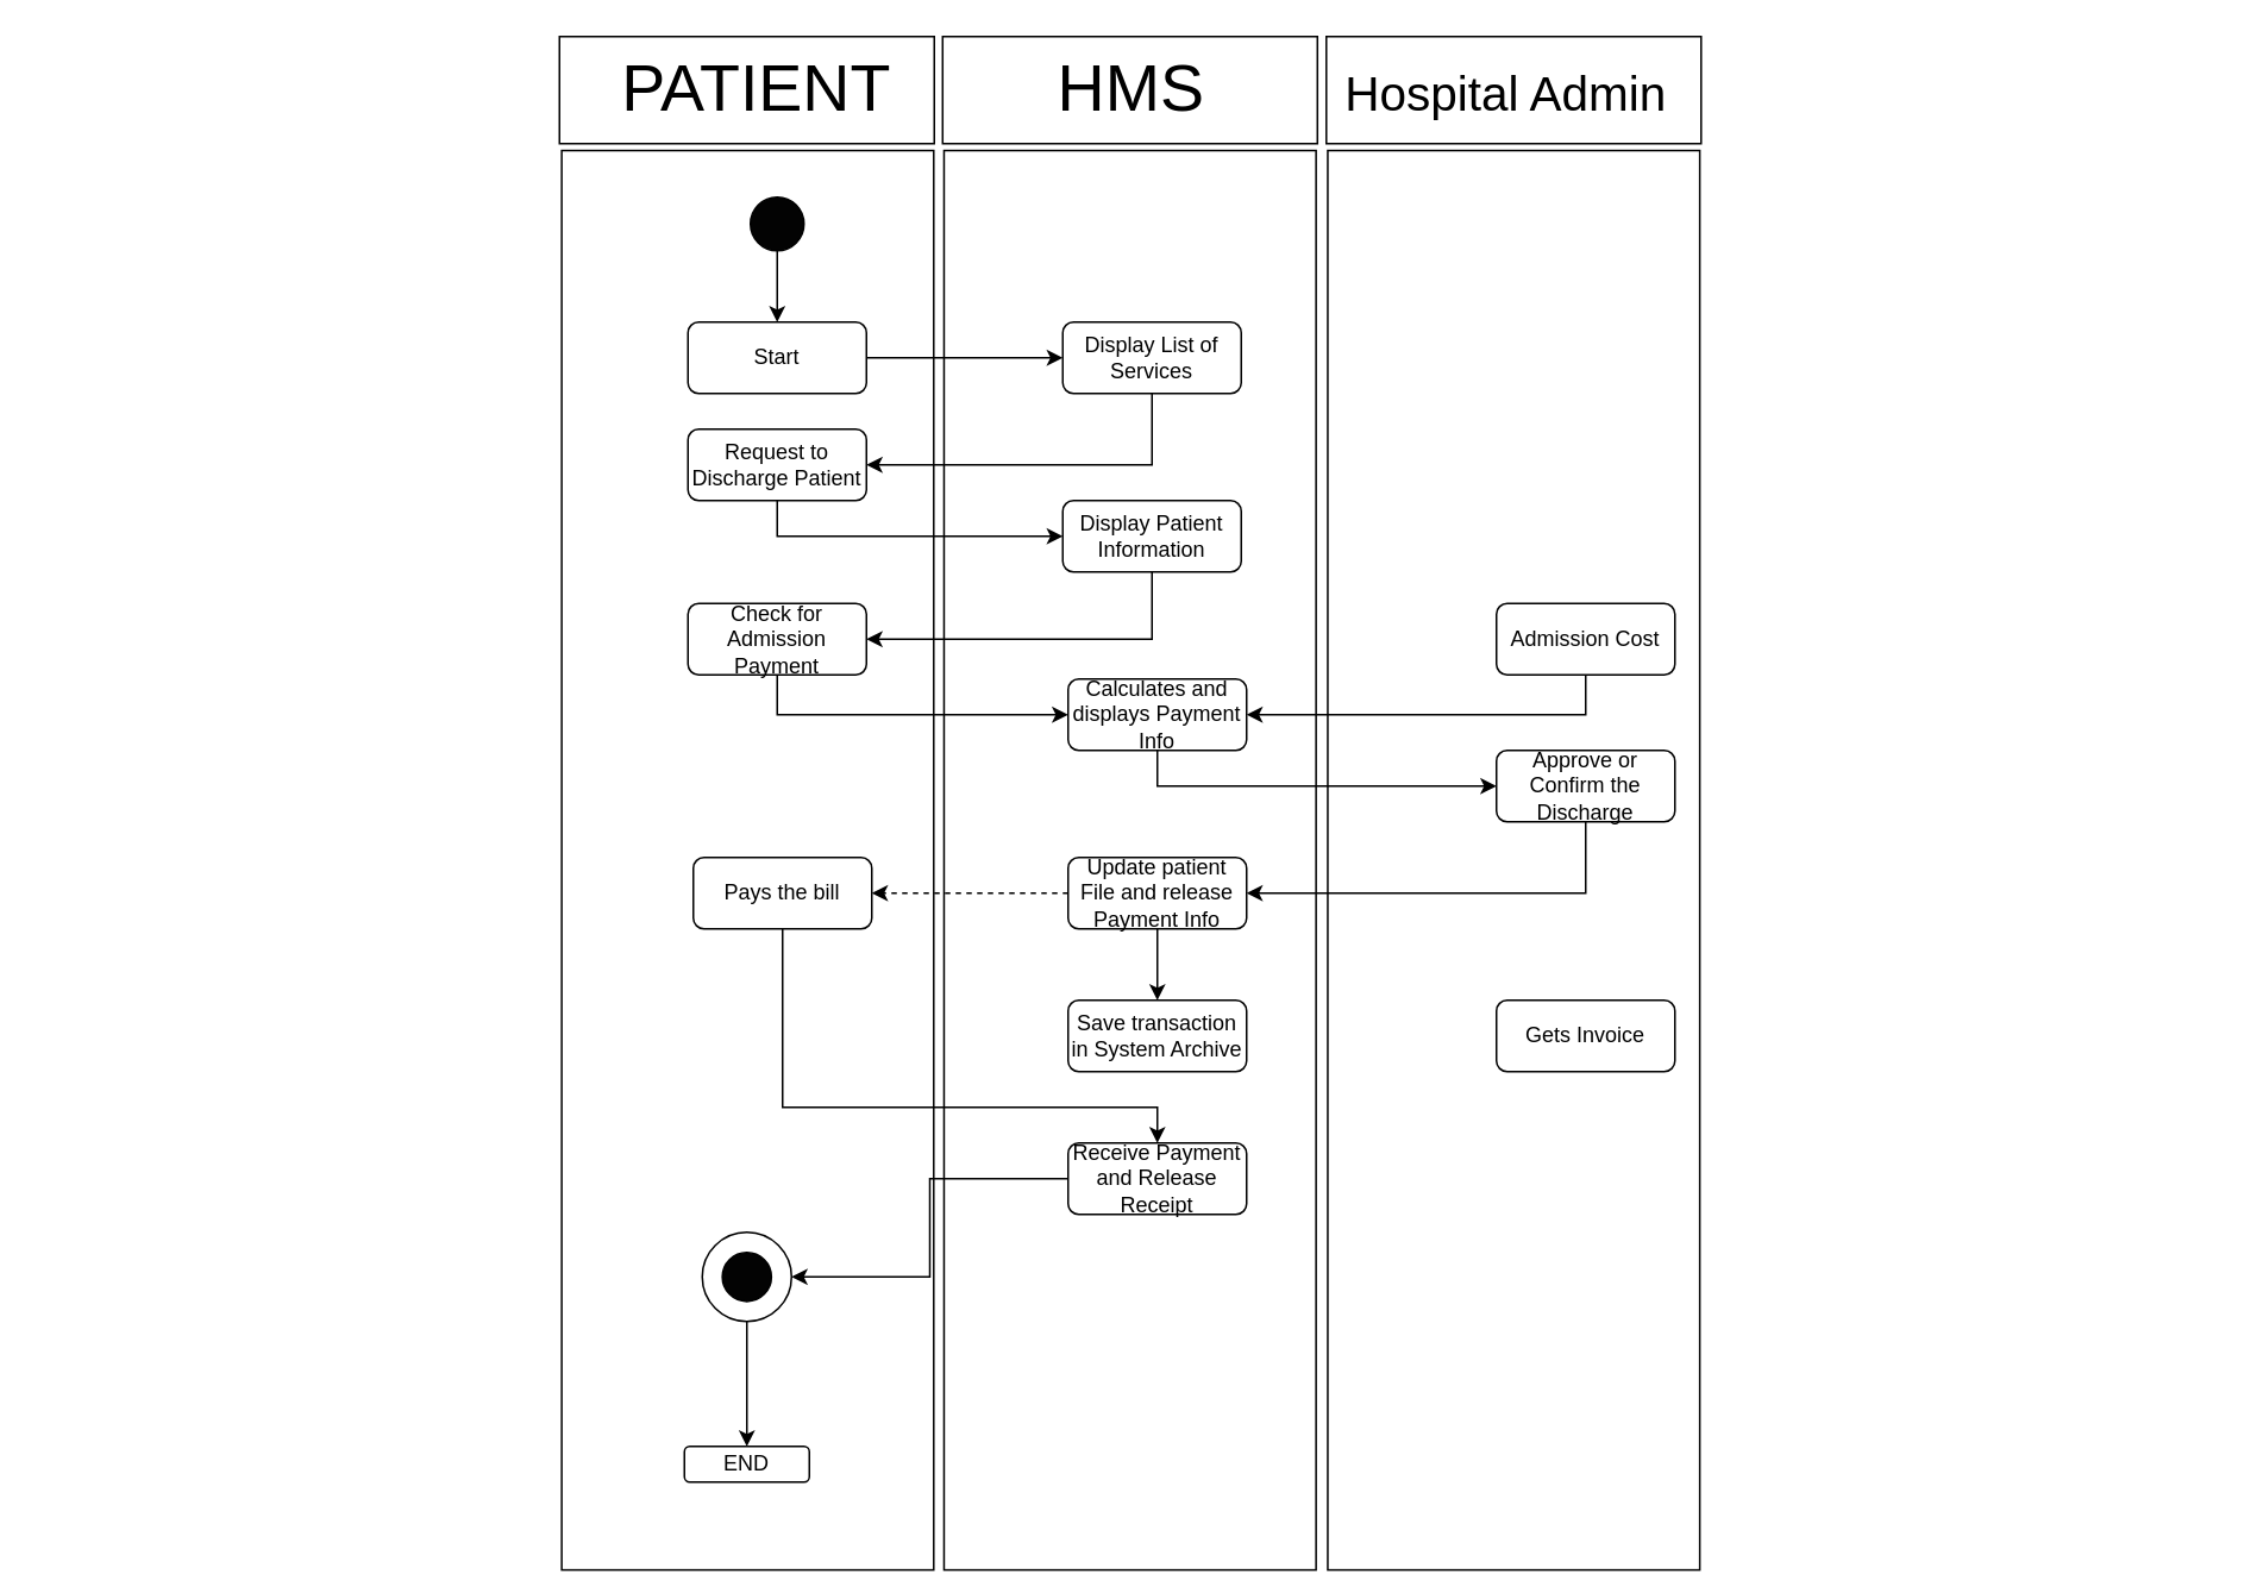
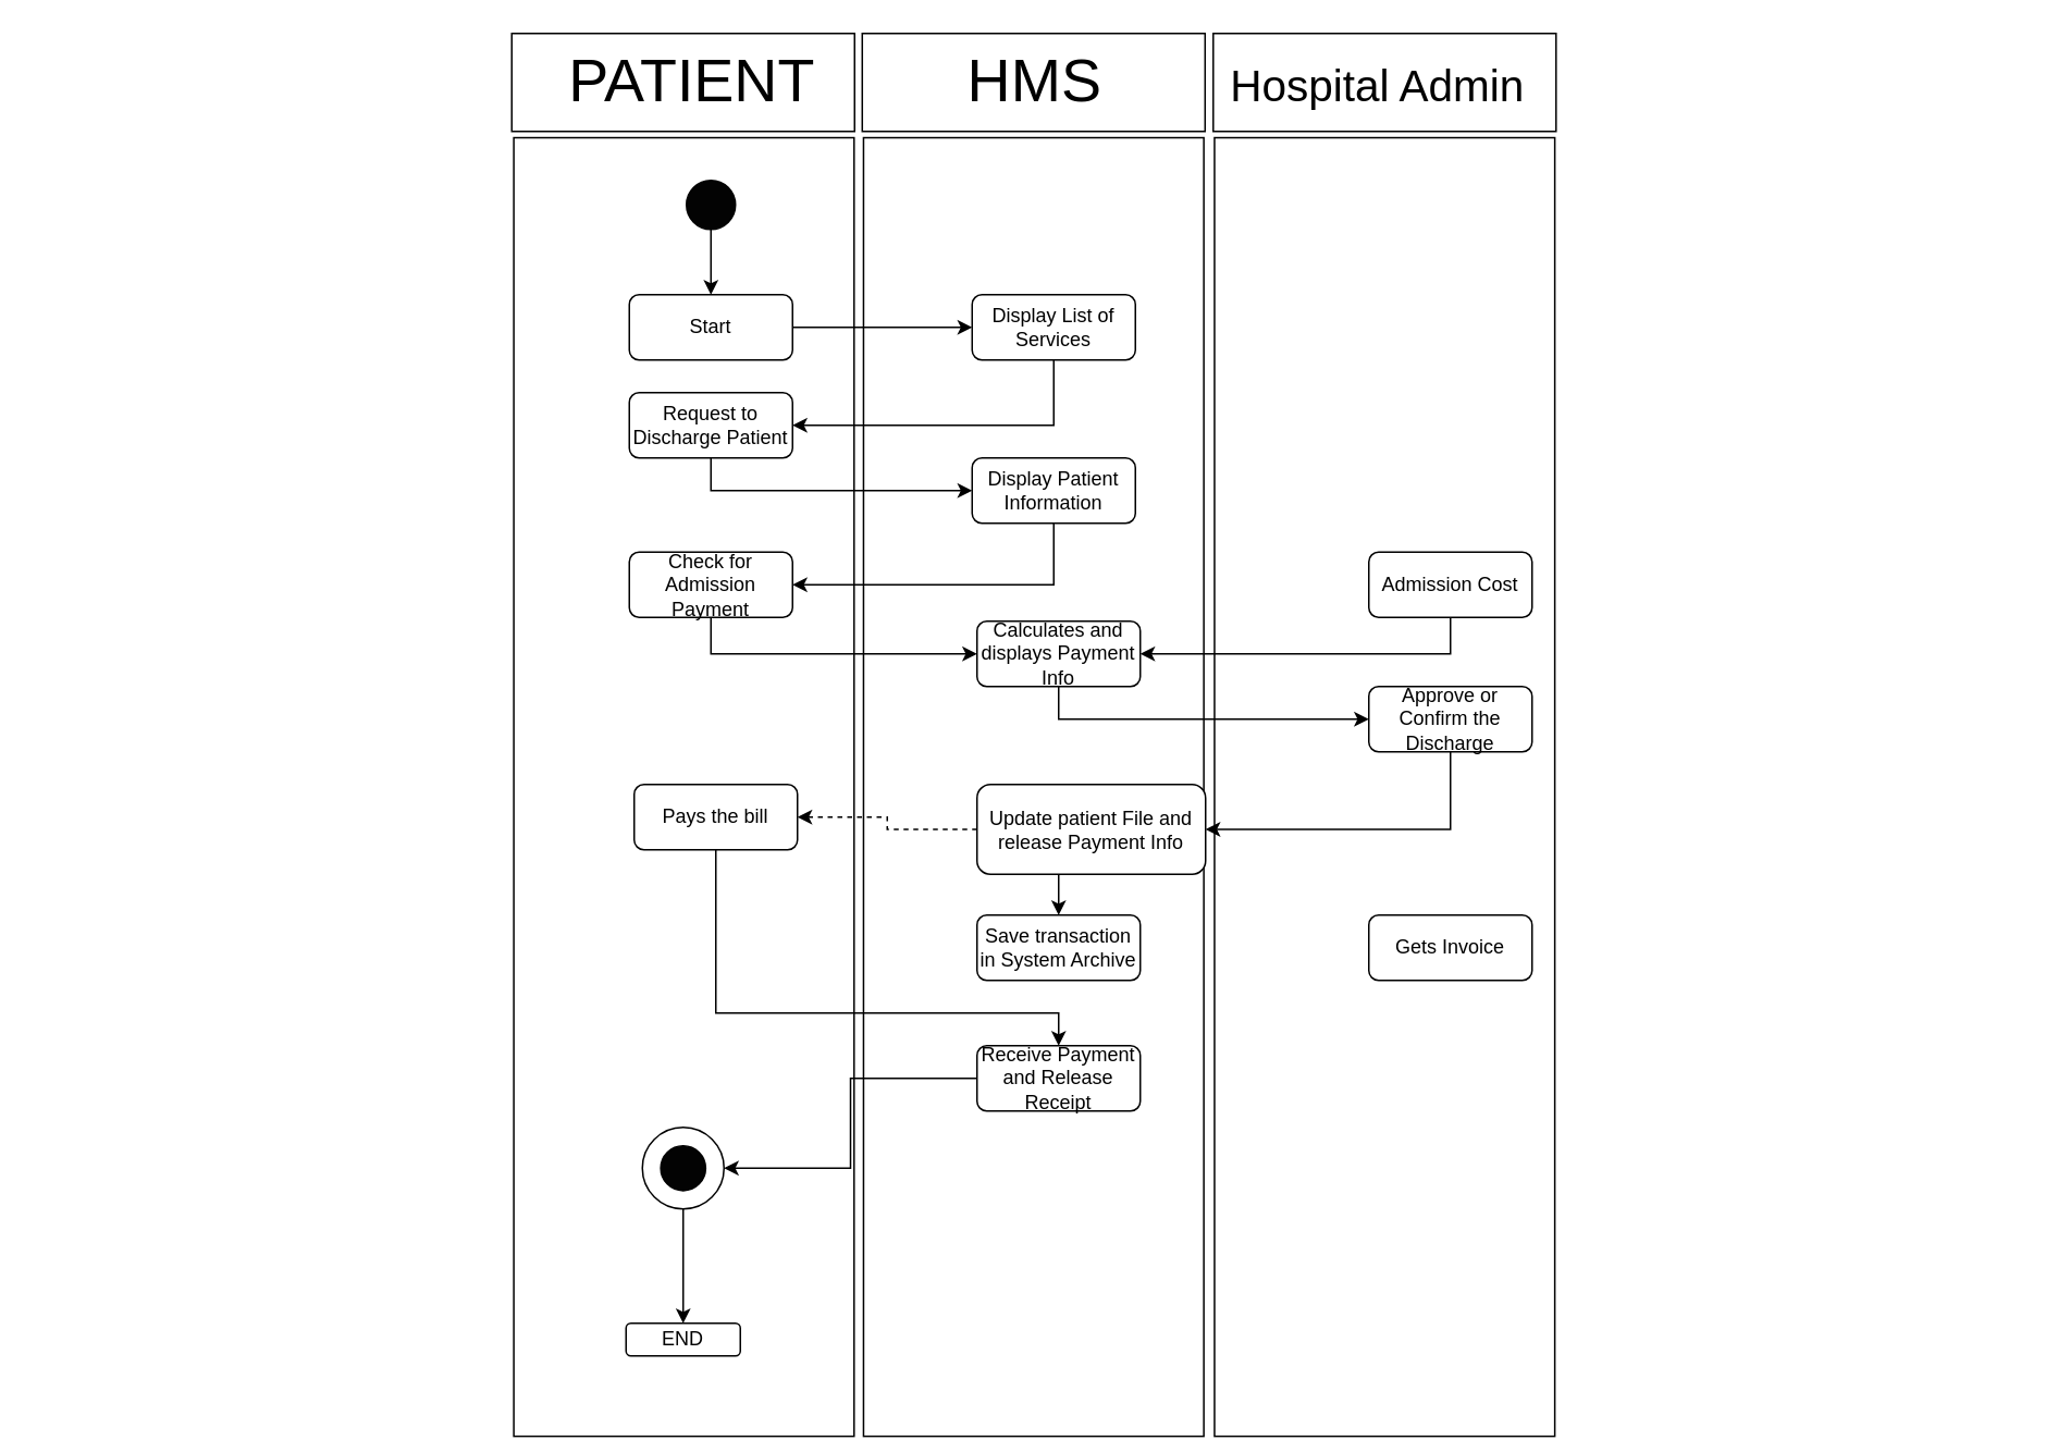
- <mxCell id="21" value="Update patient File and release Payment Info" style="rounded=1;whiteSpace=wrap;html=1;" vertex="1" parent="1"><mxGeometry x="598" y="480" width="100" height="40" as="geometry" /></mxCell>
+ <mxCell id="21" value="Update patient File and release Payment Info" style="rounded=1;whiteSpace=wrap;html=1;" vertex="1" parent="1"><mxGeometry x="598" y="480" width="140" height="55" as="geometry" /></mxCell>
